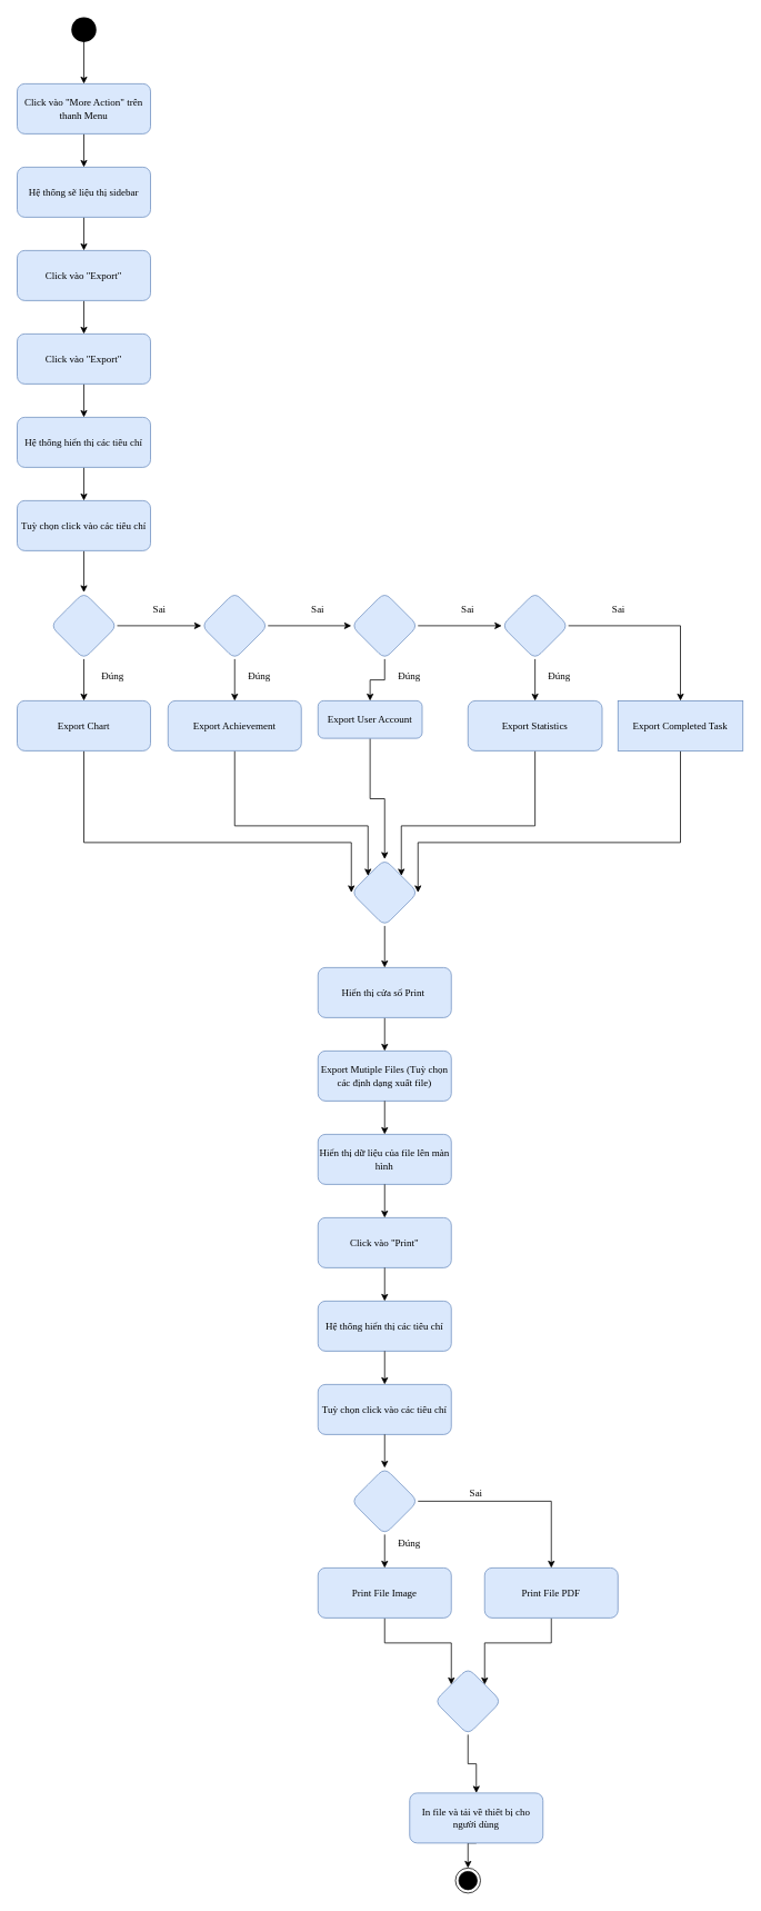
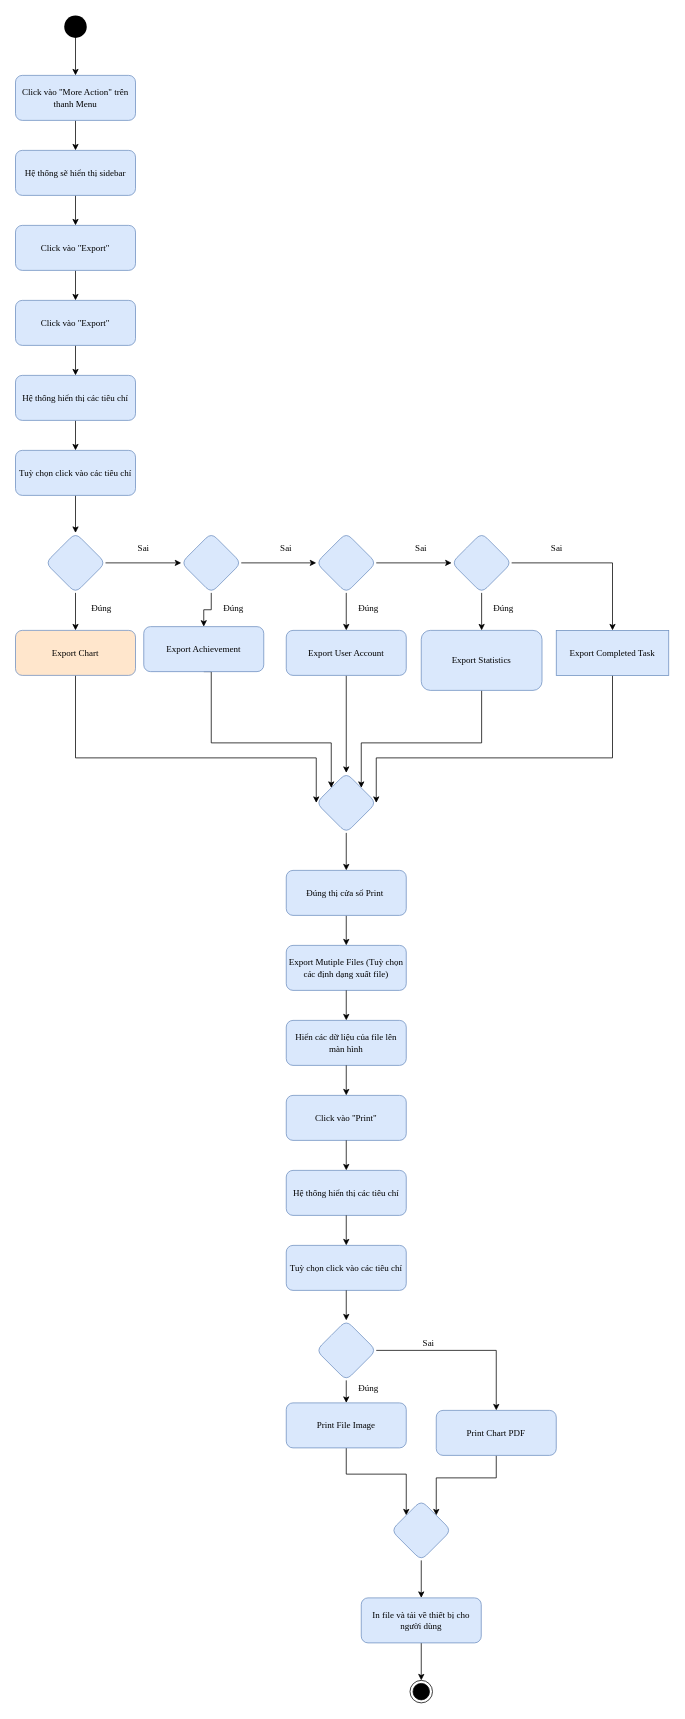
- <mxCell id="7" value="Hệ thống sẽ liệu thị sidebar" style="rounded=1;whiteSpace=wrap;html=1;fillColor=#dae8fc;strokeColor=#6c8ebf;fontFamily=Verdana;" vertex="1" parent="1"><mxGeometry x="20" y="200" width="160" height="60" as="geometry" /></mxCell>
+ <mxCell id="7" value="Hệ thống sẽ hiển thị sidebar" style="rounded=1;whiteSpace=wrap;html=1;fillColor=#dae8fc;strokeColor=#6c8ebf;fontFamily=Verdana;" vertex="1" parent="1"><mxGeometry x="20" y="200" width="160" height="60" as="geometry" /></mxCell>
- <mxCell id="17" value="Export User Account" style="rounded=1;whiteSpace=wrap;html=1;fillColor=#dae8fc;strokeColor=#6c8ebf;fontFamily=Verdana;" vertex="1" parent="1"><mxGeometry x="381" y="840" width="125" height="45" as="geometry" /></mxCell>
+ <mxCell id="17" value="Export User Account" style="rounded=1;whiteSpace=wrap;html=1;fillColor=#dae8fc;strokeColor=#6c8ebf;fontFamily=Verdana;" vertex="1" parent="1"><mxGeometry x="381" y="840" width="160" height="60" as="geometry" /></mxCell>
- <mxCell id="34" value="Export Chart" style="whiteSpace=wrap;html=1;rounded=1;strokeColor=#6c8ebf;fillColor=#dae8fc;fontFamily=Verdana;" vertex="1" parent="1"><mxGeometry x="20" y="840" width="160" height="60" as="geometry" /></mxCell>
+ <mxCell id="34" value="Export Chart" style="whiteSpace=wrap;html=1;rounded=1;strokeColor=#6c8ebf;fillColor=#ffe6cc;fontFamily=Verdana;" vertex="1" parent="1"><mxGeometry x="20" y="840" width="160" height="60" as="geometry" /></mxCell>
- <mxCell id="23" value="Export Achievement" style="rounded=1;whiteSpace=wrap;html=1;fillColor=#dae8fc;strokeColor=#6c8ebf;fontFamily=Verdana;" vertex="1" parent="1"><mxGeometry x="201" y="840" width="160" height="60" as="geometry" /></mxCell>
+ <mxCell id="23" value="Export Achievement" style="rounded=1;whiteSpace=wrap;html=1;fillColor=#dae8fc;strokeColor=#6c8ebf;fontFamily=Verdana;" vertex="1" parent="1"><mxGeometry x="191" y="835" width="160" height="60" as="geometry" /></mxCell>
- <mxCell id="21" value="Export Statistics" style="rounded=1;whiteSpace=wrap;html=1;fillColor=#dae8fc;strokeColor=#6c8ebf;fontFamily=Verdana;" vertex="1" parent="1"><mxGeometry x="561" y="840" width="161" height="60" as="geometry" /></mxCell>
+ <mxCell id="21" value="Export Statistics" style="rounded=1;whiteSpace=wrap;html=1;fillColor=#dae8fc;strokeColor=#6c8ebf;fontFamily=Verdana;" vertex="1" parent="1"><mxGeometry x="561" y="840" width="161" height="80" as="geometry" /></mxCell>
- <mxCell id="55" value="Hiển thị cửa sổ Print&amp;nbsp;" style="rounded=1;whiteSpace=wrap;html=1;fillColor=#dae8fc;strokeColor=#6c8ebf;fontFamily=Verdana;" vertex="1" parent="52"><mxGeometry width="160" height="60" as="geometry" /></mxCell>
+ <mxCell id="55" value="Đúng thị cửa sổ Print&amp;nbsp;" style="rounded=1;whiteSpace=wrap;html=1;fillColor=#dae8fc;strokeColor=#6c8ebf;fontFamily=Verdana;" vertex="1" parent="52"><mxGeometry width="160" height="60" as="geometry" /></mxCell>
- <mxCell id="56" value="Hiển thị dữ liệu của file lên màn hình" style="whiteSpace=wrap;html=1;rounded=1;strokeColor=#6c8ebf;fillColor=#dae8fc;fontFamily=Verdana;" vertex="1" parent="52"><mxGeometry y="200" width="160" height="60" as="geometry" /></mxCell>
+ <mxCell id="56" value="Hiển các dữ liệu của file lên màn hình" style="whiteSpace=wrap;html=1;rounded=1;strokeColor=#6c8ebf;fillColor=#dae8fc;fontFamily=Verdana;" vertex="1" parent="52"><mxGeometry y="200" width="160" height="60" as="geometry" /></mxCell>
- <mxCell id="27" value="Print File Image" style="whiteSpace=wrap;html=1;rounded=1;strokeColor=#6c8ebf;fillColor=#dae8fc;fontFamily=Verdana;" vertex="1" parent="1"><mxGeometry x="381" y="1880" width="160" height="60" as="geometry" /></mxCell>
+ <mxCell id="27" value="Print File Image" style="whiteSpace=wrap;html=1;rounded=1;strokeColor=#6c8ebf;fillColor=#dae8fc;fontFamily=Verdana;" vertex="1" parent="1"><mxGeometry x="381" y="1870" width="160" height="60" as="geometry" /></mxCell>
- <mxCell id="25" value="Print File PDF" style="whiteSpace=wrap;html=1;rounded=1;strokeColor=#6c8ebf;fillColor=#dae8fc;fontFamily=Verdana;" vertex="1" parent="1"><mxGeometry x="581" y="1880" width="160" height="60" as="geometry" /></mxCell>
+ <mxCell id="25" value="Print Chart PDF" style="whiteSpace=wrap;html=1;rounded=1;strokeColor=#6c8ebf;fillColor=#dae8fc;fontFamily=Verdana;" vertex="1" parent="1"><mxGeometry x="581" y="1880" width="160" height="60" as="geometry" /></mxCell>
- <mxCell id="29" value="In file và tải về thiết bị cho người dùng" style="whiteSpace=wrap;html=1;rounded=1;strokeColor=#6c8ebf;fillColor=#dae8fc;fontFamily=Verdana;" vertex="1" parent="1"><mxGeometry x="491" y="2150" width="160" height="60" as="geometry" /></mxCell>
+ <mxCell id="29" value="In file và tải về thiết bị cho người dùng" style="whiteSpace=wrap;html=1;rounded=1;strokeColor=#6c8ebf;fillColor=#dae8fc;fontFamily=Verdana;" vertex="1" parent="1"><mxGeometry x="481" y="2130" width="160" height="60" as="geometry" /></mxCell>
